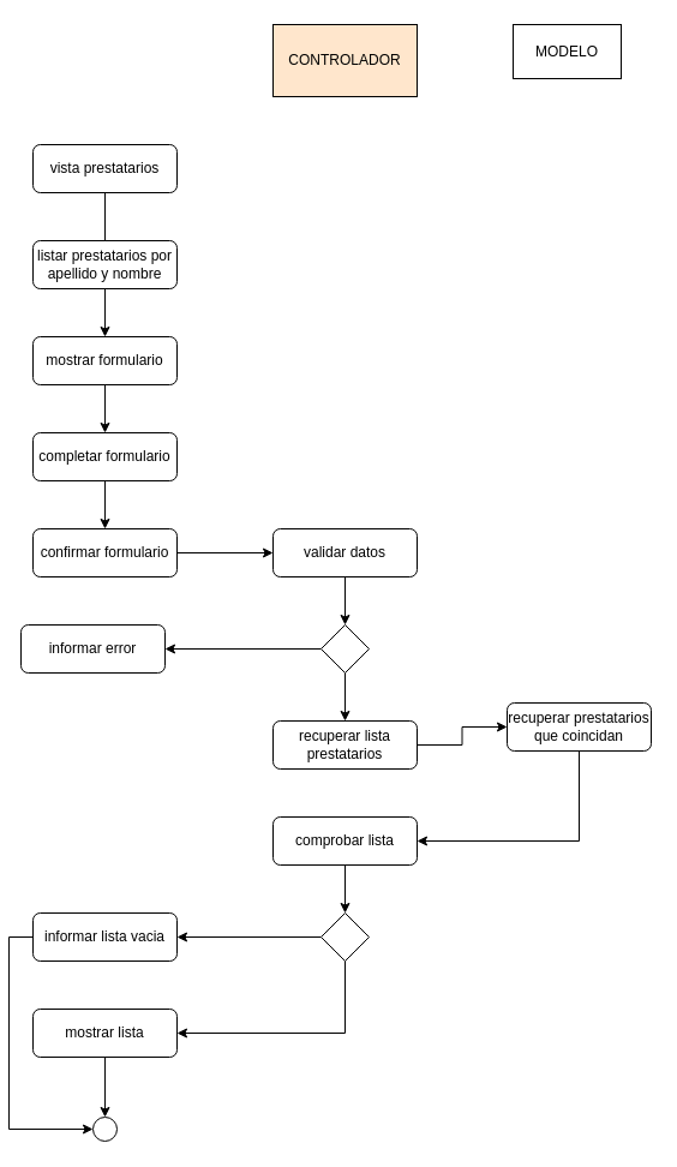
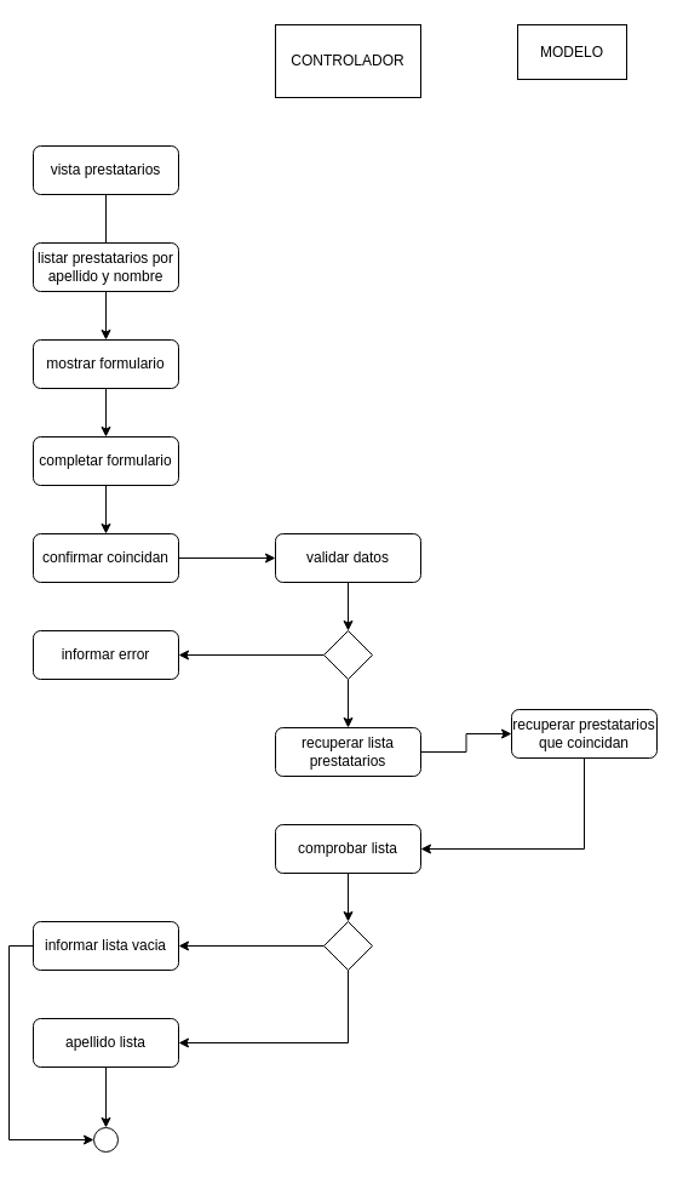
- <mxCell id="2" value="CONTROLADOR" style="rounded=0;whiteSpace=wrap;html=1;fillColor=#ffe6cc;" vertex="1" parent="1"><mxGeometry x="220" y="20" width="120" height="60" as="geometry" /></mxCell>
+ <mxCell id="2" value="CONTROLADOR" style="rounded=0;whiteSpace=wrap;html=1;" vertex="1" parent="1"><mxGeometry x="220" y="20" width="120" height="60" as="geometry" /></mxCell>
- <mxCell id="27" value="confirmar formulario" style="rounded=1;whiteSpace=wrap;html=1;" vertex="1" parent="1"><mxGeometry x="20" y="440" width="120" height="40" as="geometry" /></mxCell>
+ <mxCell id="27" value="confirmar coincidan" style="rounded=1;whiteSpace=wrap;html=1;" vertex="1" parent="1"><mxGeometry x="20" y="440" width="120" height="40" as="geometry" /></mxCell>
- <mxCell id="30" value="informar error" style="rounded=1;whiteSpace=wrap;html=1;" vertex="1" parent="1"><mxGeometry x="10" y="520" width="120" height="40" as="geometry" /></mxCell>
+ <mxCell id="30" value="informar error" style="rounded=1;whiteSpace=wrap;html=1;" vertex="1" parent="1"><mxGeometry x="20" y="520" width="120" height="40" as="geometry" /></mxCell>
- <mxCell id="21" value="mostrar lista" style="rounded=1;whiteSpace=wrap;html=1;" vertex="1" parent="1"><mxGeometry x="20" y="840" width="120" height="40" as="geometry" /></mxCell>
+ <mxCell id="21" value="apellido lista" style="rounded=1;whiteSpace=wrap;html=1;" vertex="1" parent="1"><mxGeometry x="20" y="840" width="120" height="40" as="geometry" /></mxCell>
